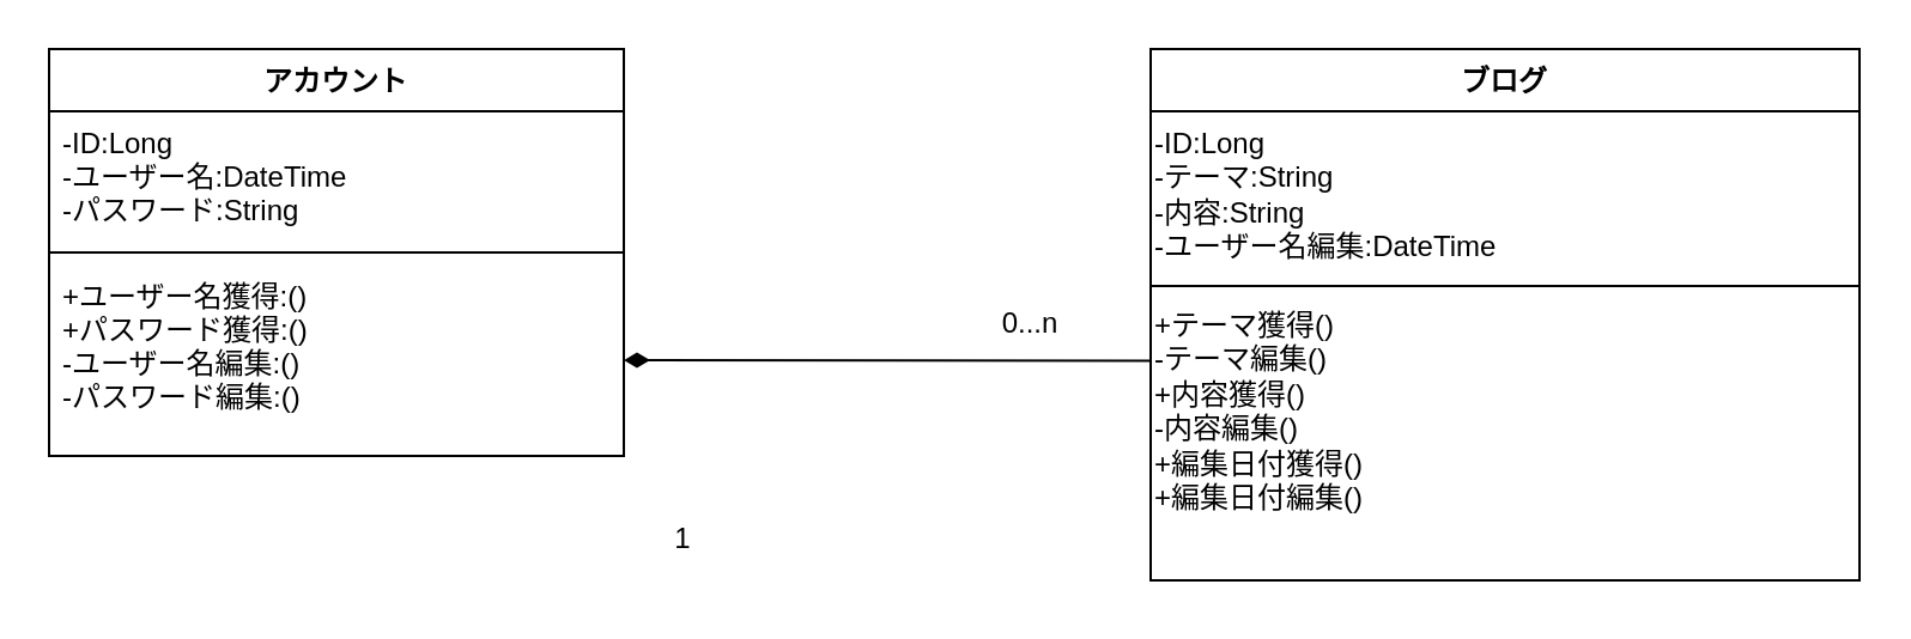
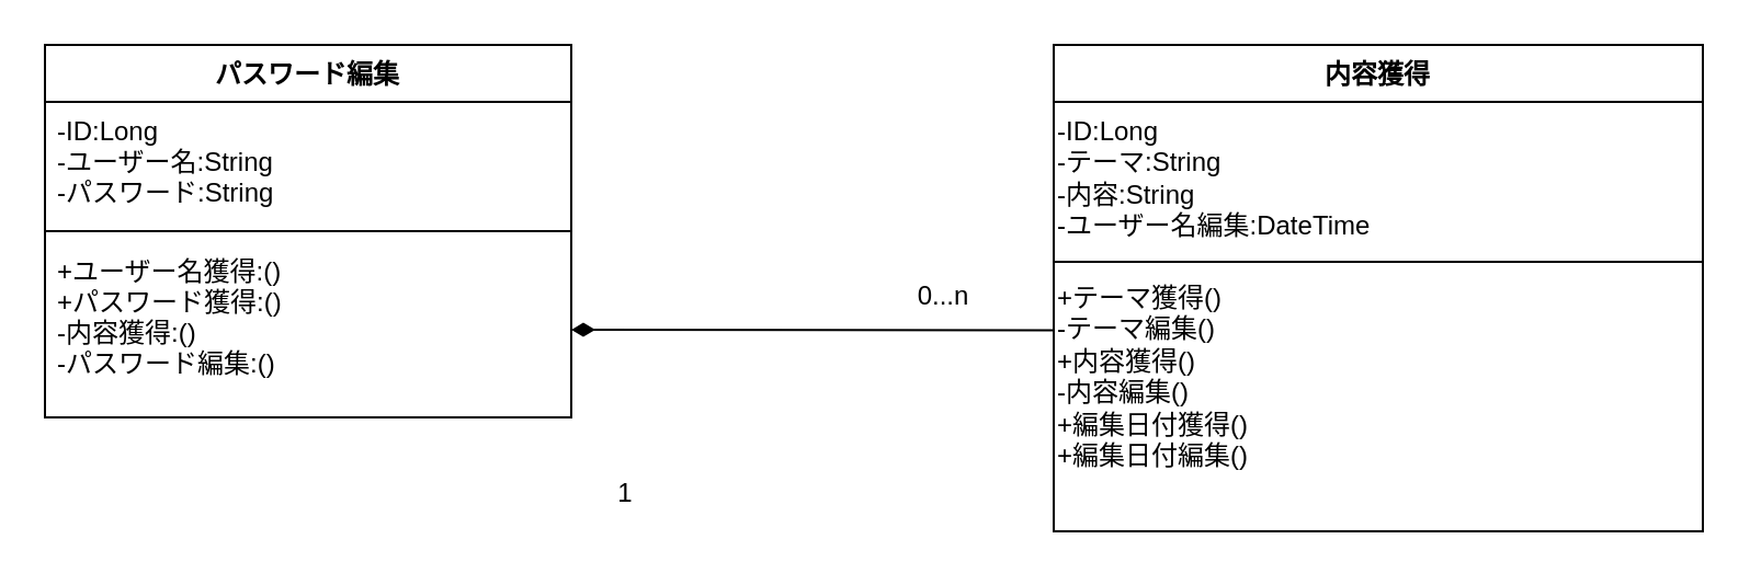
- <mxCell id="2" value="アカウント" style="swimlane;fontStyle=1;align=center;verticalAlign=top;childLayout=stackLayout;horizontal=1;startSize=26;horizontalStack=0;resizeParent=1;resizeParentMax=0;resizeLast=0;collapsible=1;marginBottom=0;" parent="1" vertex="1"><mxGeometry x="20" y="20" width="240" height="170" as="geometry" /></mxCell>
+ <mxCell id="2" value="パスワード編集" style="swimlane;fontStyle=1;align=center;verticalAlign=top;childLayout=stackLayout;horizontal=1;startSize=26;horizontalStack=0;resizeParent=1;resizeParentMax=0;resizeLast=0;collapsible=1;marginBottom=0;" parent="1" vertex="1"><mxGeometry x="20" y="20" width="240" height="170" as="geometry" /></mxCell>
- <mxCell id="6" value="ブログ" style="swimlane;fontStyle=1;align=center;verticalAlign=top;childLayout=stackLayout;horizontal=1;startSize=26;horizontalStack=0;resizeParent=1;resizeParentMax=0;resizeLast=0;collapsible=1;marginBottom=0;" parent="1" vertex="1"><mxGeometry x="480" y="20" width="296" height="222" as="geometry" /></mxCell>
+ <mxCell id="6" value="内容獲得" style="swimlane;fontStyle=1;align=center;verticalAlign=top;childLayout=stackLayout;horizontal=1;startSize=26;horizontalStack=0;resizeParent=1;resizeParentMax=0;resizeLast=0;collapsible=1;marginBottom=0;" parent="1" vertex="1"><mxGeometry x="480" y="20" width="296" height="222" as="geometry" /></mxCell>
- <mxCell id="3" value="-ID:Long&#10;-ユーザー名:DateTime&#10;-パスワード:String" style="text;strokeColor=none;fillColor=none;align=left;verticalAlign=top;spacingLeft=4;spacingRight=4;overflow=hidden;rotatable=0;points=[[0,0.5],[1,0.5]];portConstraint=eastwest;" parent="2" vertex="1"><mxGeometry y="26" width="240" height="54" as="geometry" /></mxCell>
+ <mxCell id="3" value="-ID:Long&#10;-ユーザー名:String&#10;-パスワード:String" style="text;strokeColor=none;fillColor=none;align=left;verticalAlign=top;spacingLeft=4;spacingRight=4;overflow=hidden;rotatable=0;points=[[0,0.5],[1,0.5]];portConstraint=eastwest;" parent="2" vertex="1"><mxGeometry y="26" width="240" height="54" as="geometry" /></mxCell>
- <mxCell id="5" value="+ユーザー名獲得:()&#10;+パスワード獲得:()&#10;-ユーザー名編集:()&#10;-パスワード編集:()" style="text;strokeColor=none;fillColor=none;align=left;verticalAlign=top;spacingLeft=4;spacingRight=4;overflow=hidden;rotatable=0;points=[[0,0.5],[1,0.5]];portConstraint=eastwest;" parent="2" vertex="1"><mxGeometry y="90" width="240" height="80" as="geometry" /></mxCell>
+ <mxCell id="5" value="+ユーザー名獲得:()&#10;+パスワード獲得:()&#10;-内容獲得:()&#10;-パスワード編集:()" style="text;strokeColor=none;fillColor=none;align=left;verticalAlign=top;spacingLeft=4;spacingRight=4;overflow=hidden;rotatable=0;points=[[0,0.5],[1,0.5]];portConstraint=eastwest;" parent="2" vertex="1"><mxGeometry y="90" width="240" height="80" as="geometry" /></mxCell>
